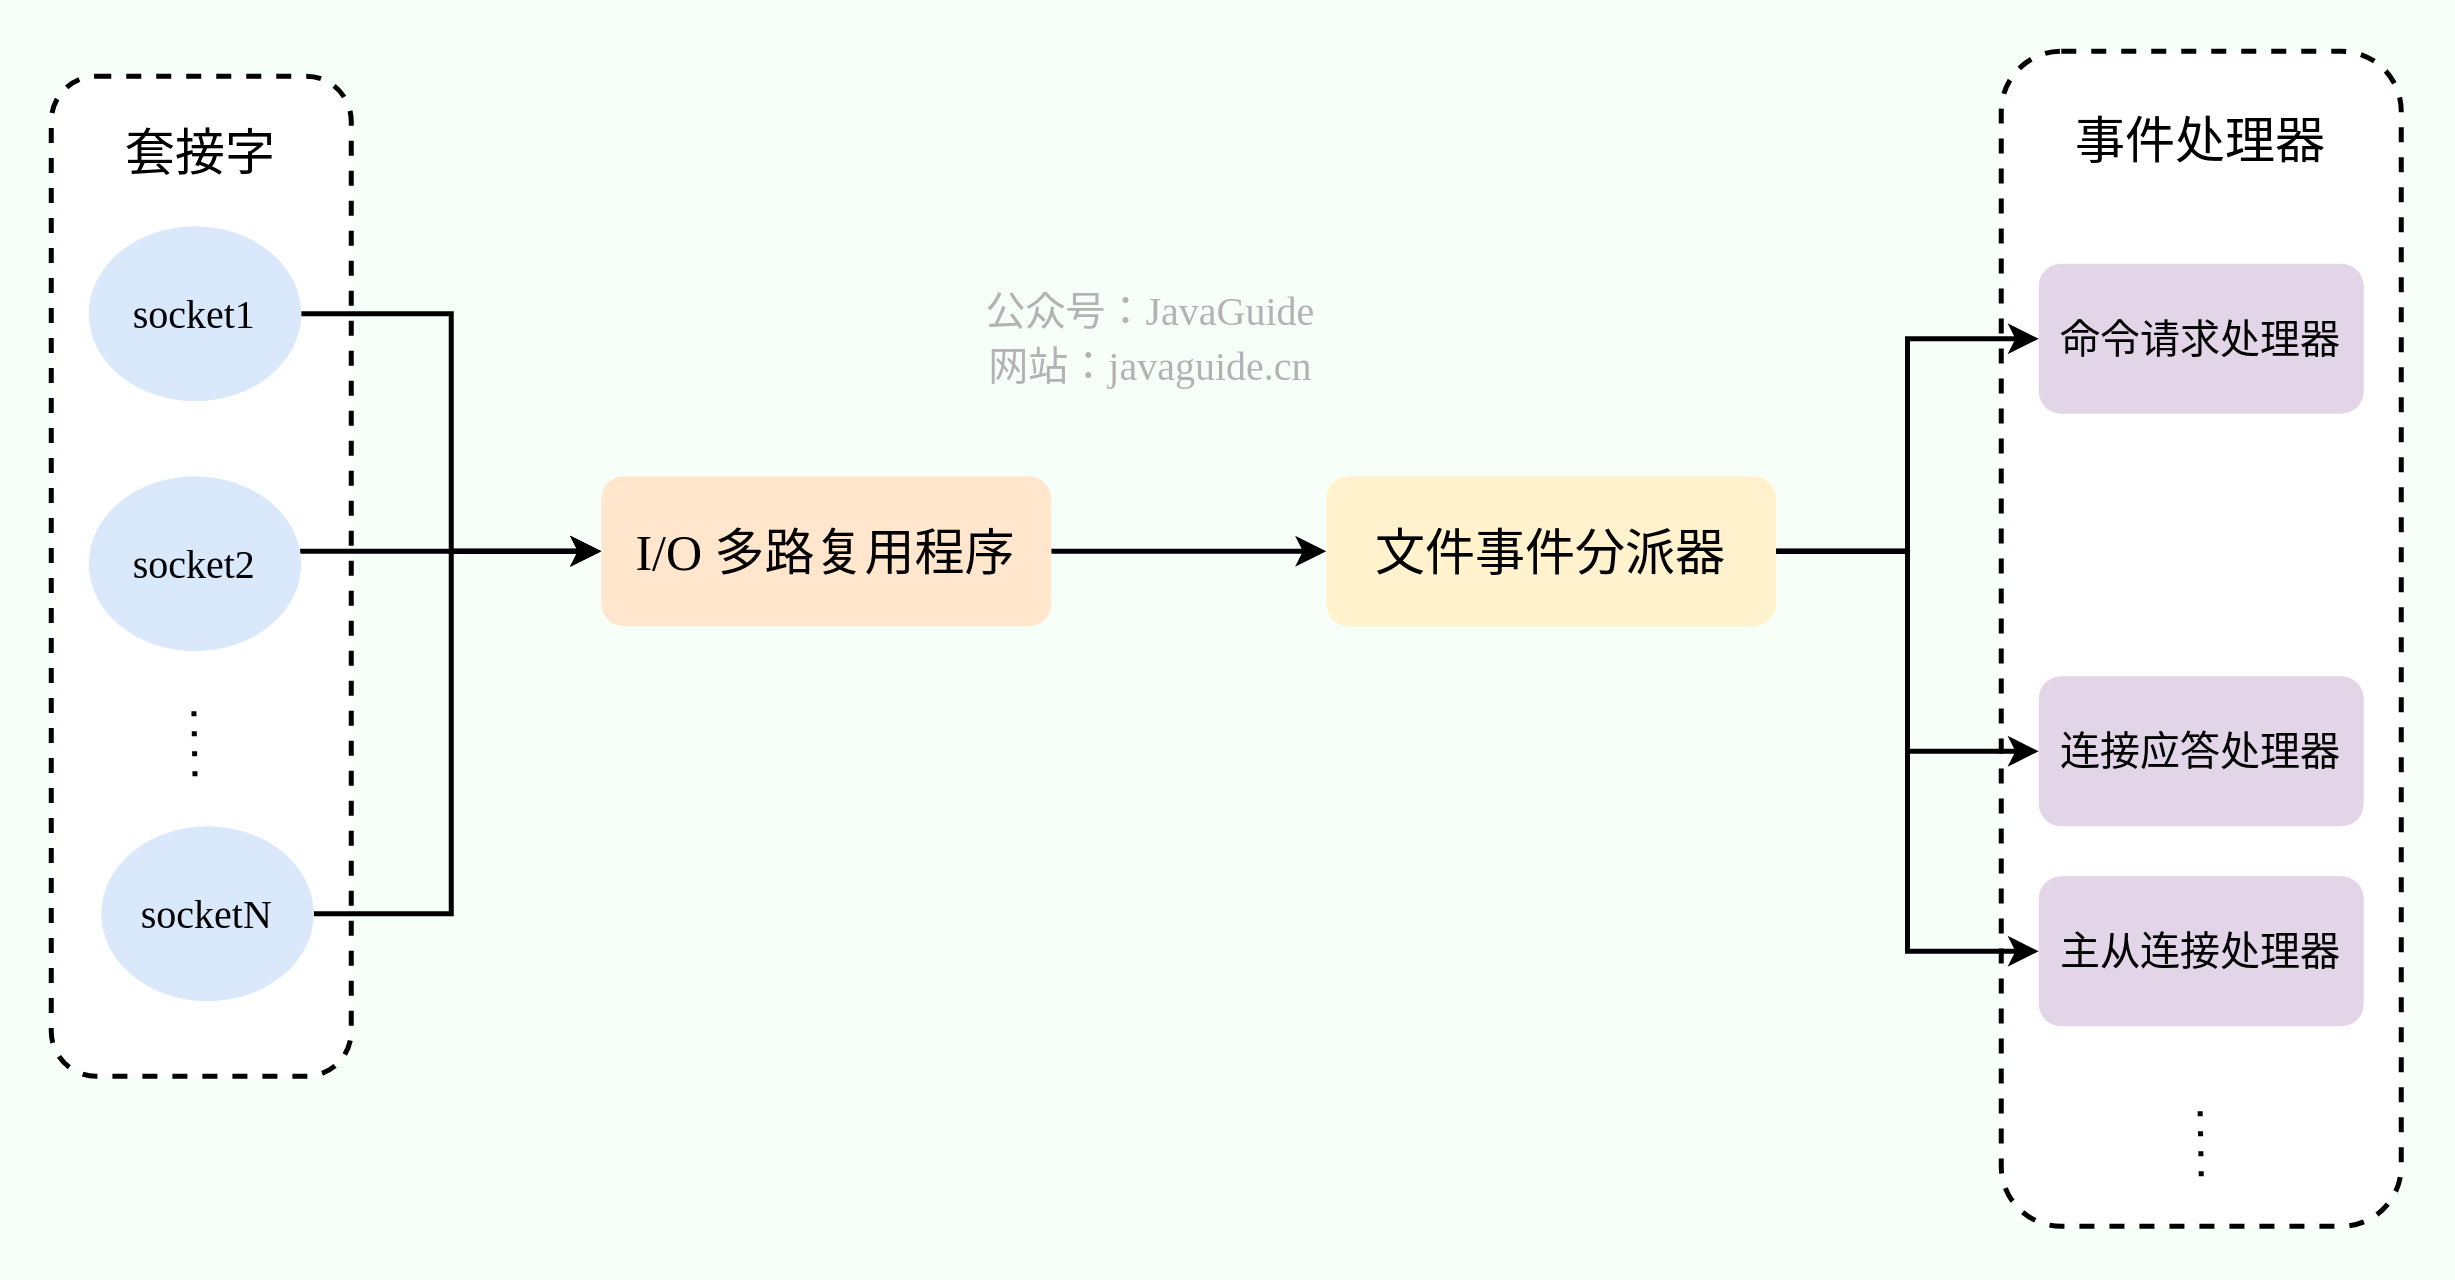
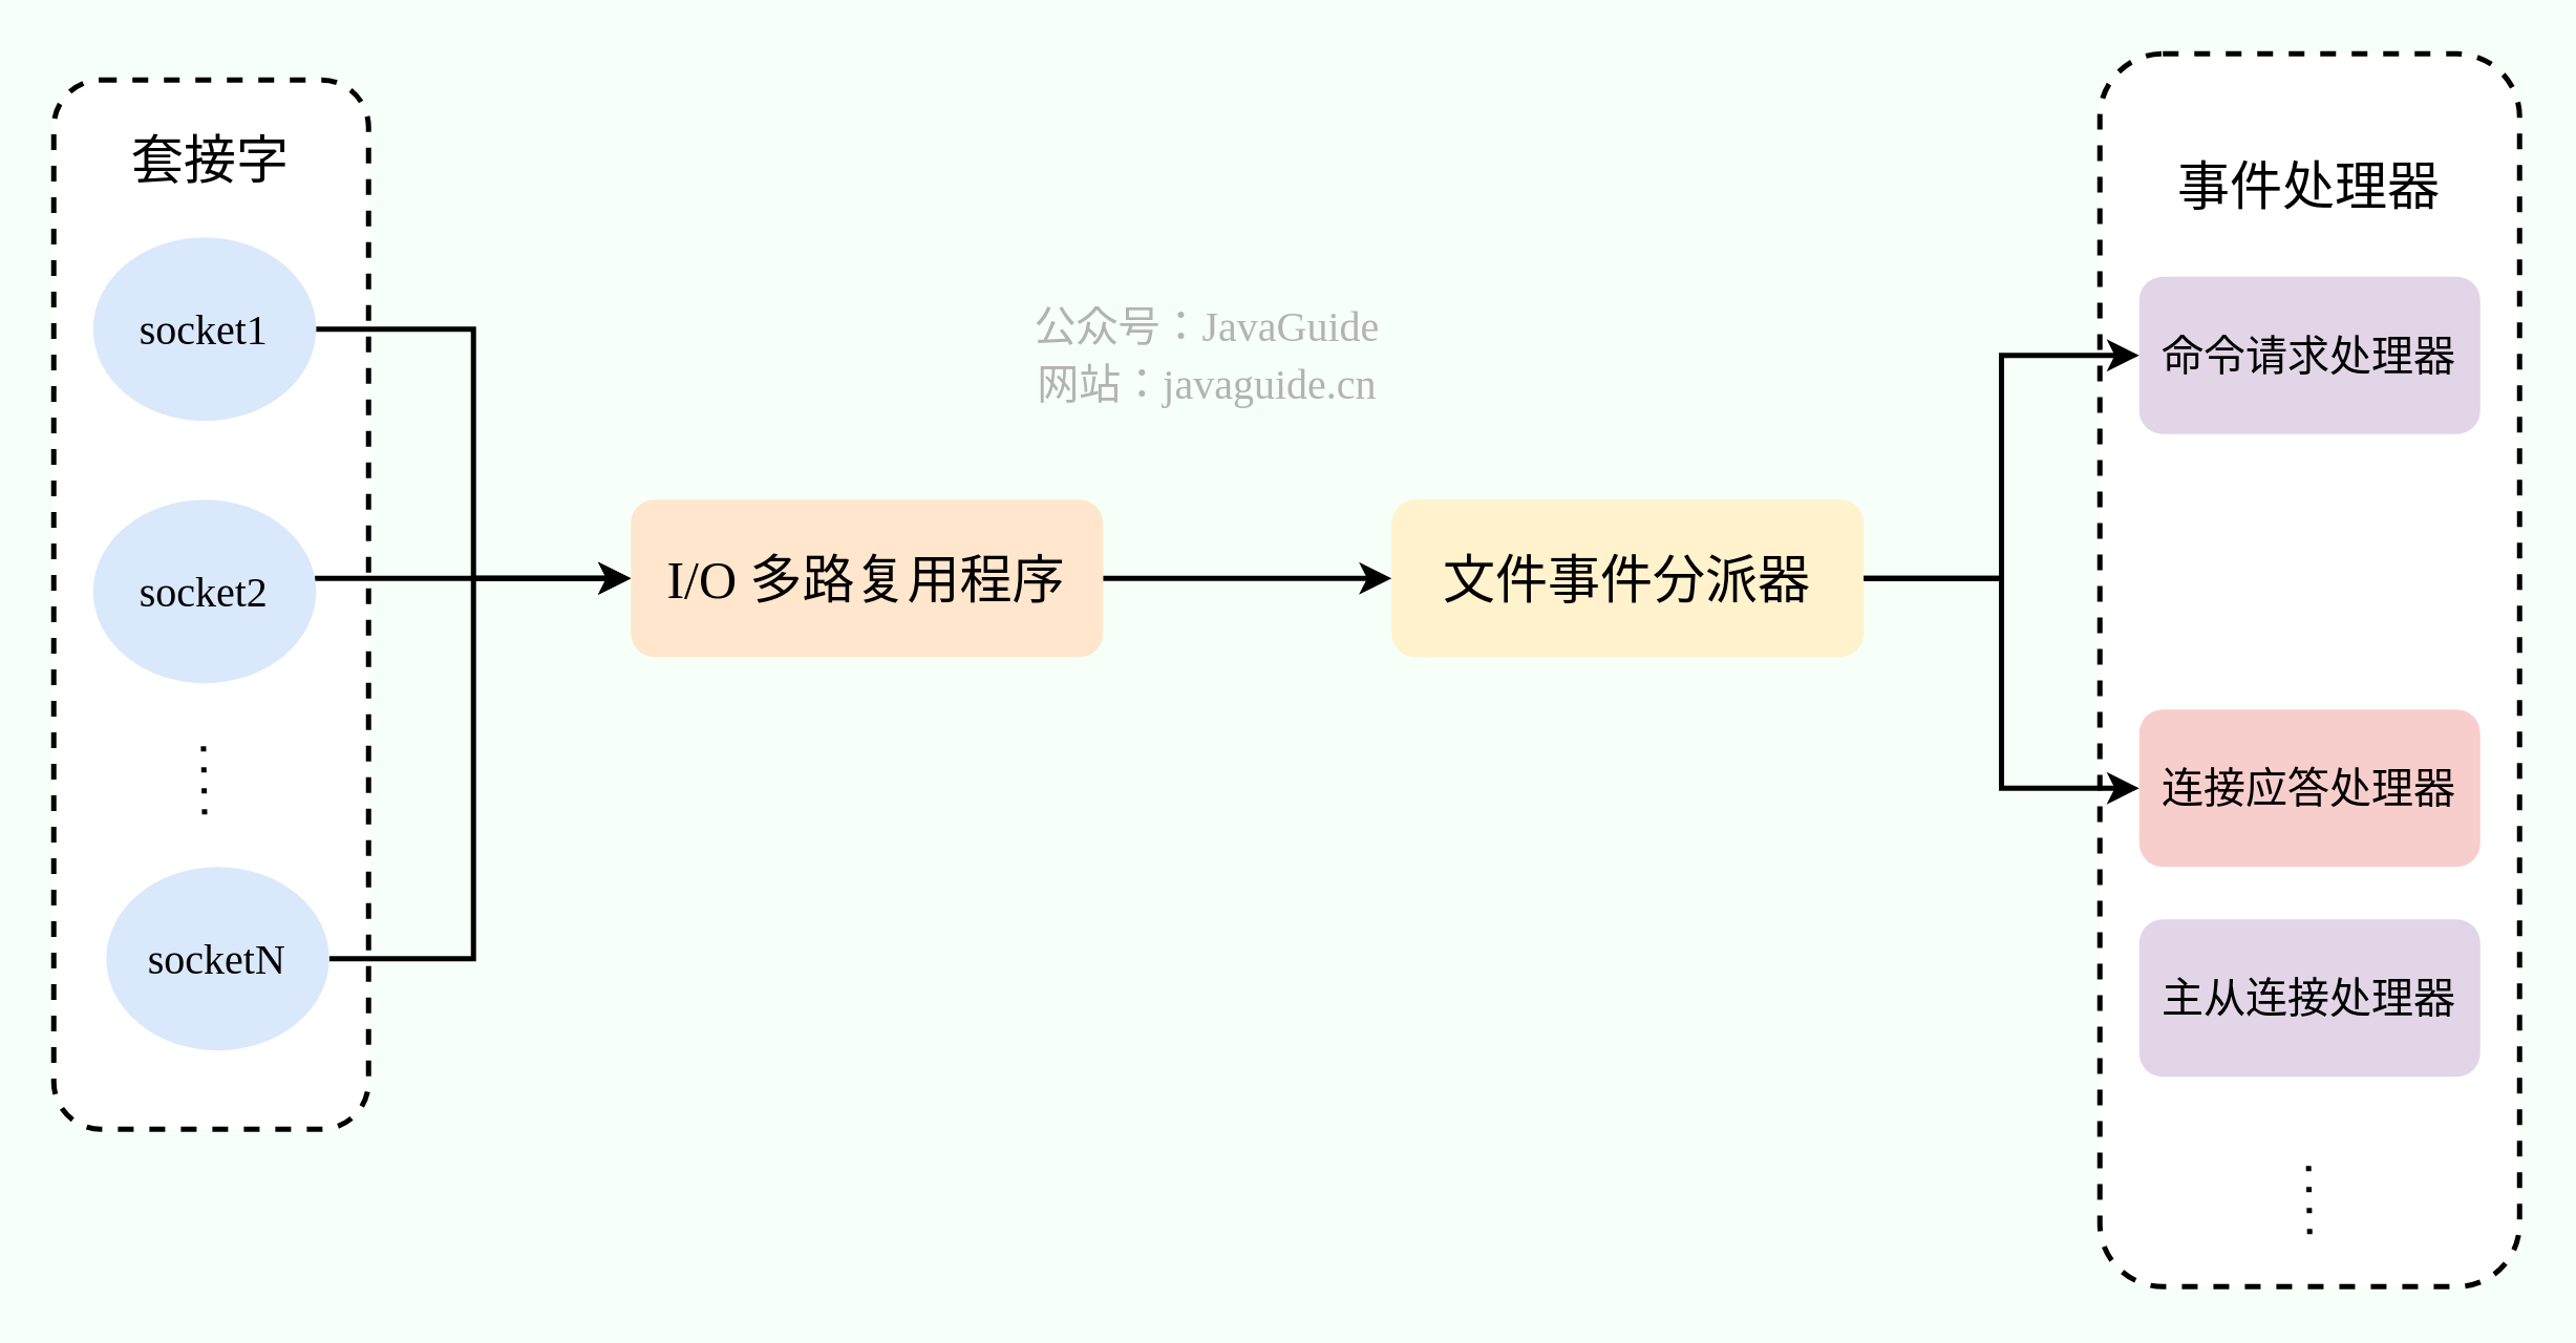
- <mxCell id="15" value="事件处理器" style="text;html=1;strokeColor=none;fillColor=none;align=center;verticalAlign=middle;whiteSpace=wrap;rounded=0;dashed=1;fontSize=20;fontFamily=JetBrains Mono;fontSource=https%3A%2F%2Ffonts.googleapis.com%2Fcss%3Ffamily%3DJetBrains%2BMono;" parent="1" vertex="1"><mxGeometry x="825" y="45" width="110" height="20" as="geometry" /></mxCell>
+ <mxCell id="15" value="事件处理器" style="text;html=1;strokeColor=none;fillColor=none;align=center;verticalAlign=middle;whiteSpace=wrap;rounded=0;dashed=1;fontSize=20;fontFamily=JetBrains Mono;fontSource=https%3A%2F%2Ffonts.googleapis.com%2Fcss%3Ffamily%3DJetBrains%2BMono;" parent="1" vertex="1"><mxGeometry x="825" y="60" width="110" height="20" as="geometry" /></mxCell>
- <mxCell id="18" value="连接应答处理器" style="rounded=1;whiteSpace=wrap;html=1;fontSize=16;fillColor=#e1d5e7;strokeColor=none;fontFamily=JetBrains Mono;fontSource=https%3A%2F%2Ffonts.googleapis.com%2Fcss%3Ffamily%3DJetBrains%2BMono;" parent="1" vertex="1"><mxGeometry x="815" y="270" width="130" height="60" as="geometry" /></mxCell>
+ <mxCell id="18" value="连接应答处理器" style="rounded=1;whiteSpace=wrap;html=1;fontSize=16;fillColor=#f8cecc;strokeColor=none;fontFamily=JetBrains Mono;fontSource=https%3A%2F%2Ffonts.googleapis.com%2Fcss%3Ffamily%3DJetBrains%2BMono;" parent="1" vertex="1"><mxGeometry x="815" y="270" width="130" height="60" as="geometry" /></mxCell>
- <mxCell id="22" style="edgeStyle=orthogonalEdgeStyle;rounded=0;orthogonalLoop=1;jettySize=auto;html=1;entryX=0;entryY=0.5;entryDx=0;entryDy=0;fontSize=16;fontFamily=JetBrains Mono;fontSource=https%3A%2F%2Ffonts.googleapis.com%2Fcss%3Ffamily%3DJetBrains%2BMono;strokeWidth=2;" parent="1" source="13" target="19" edge="1"><mxGeometry relative="1" as="geometry" /></mxCell>
